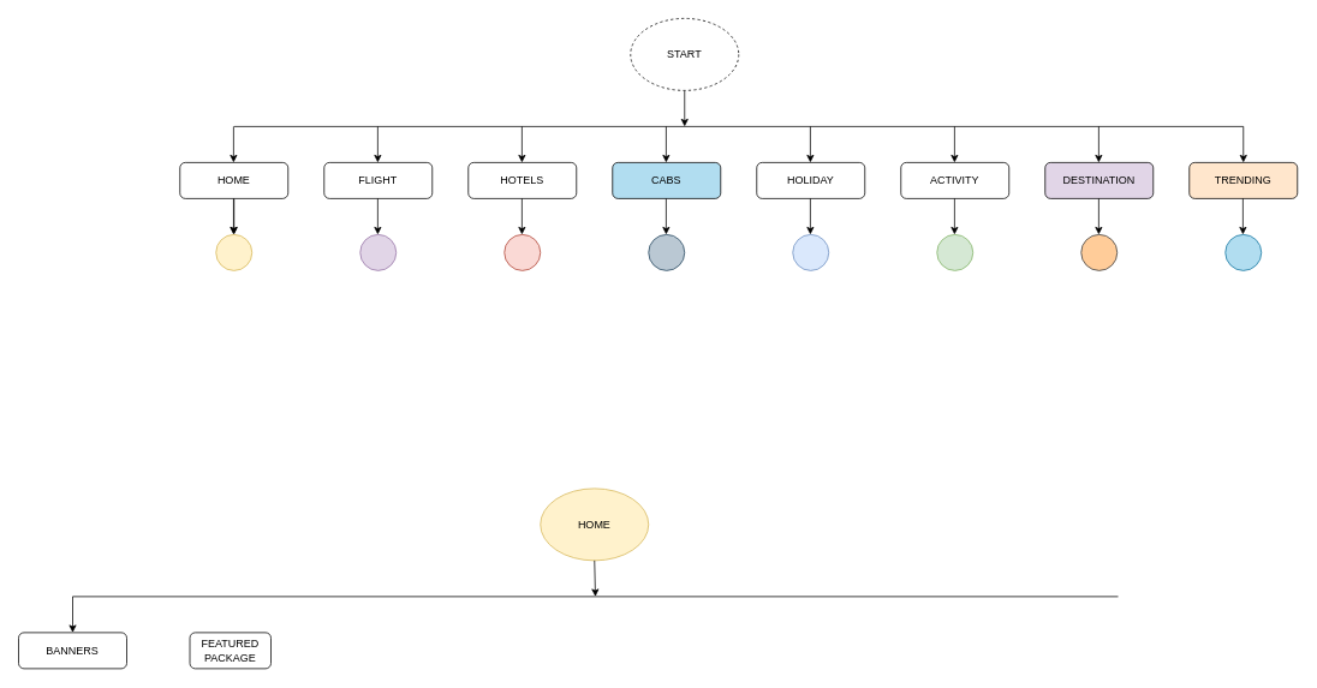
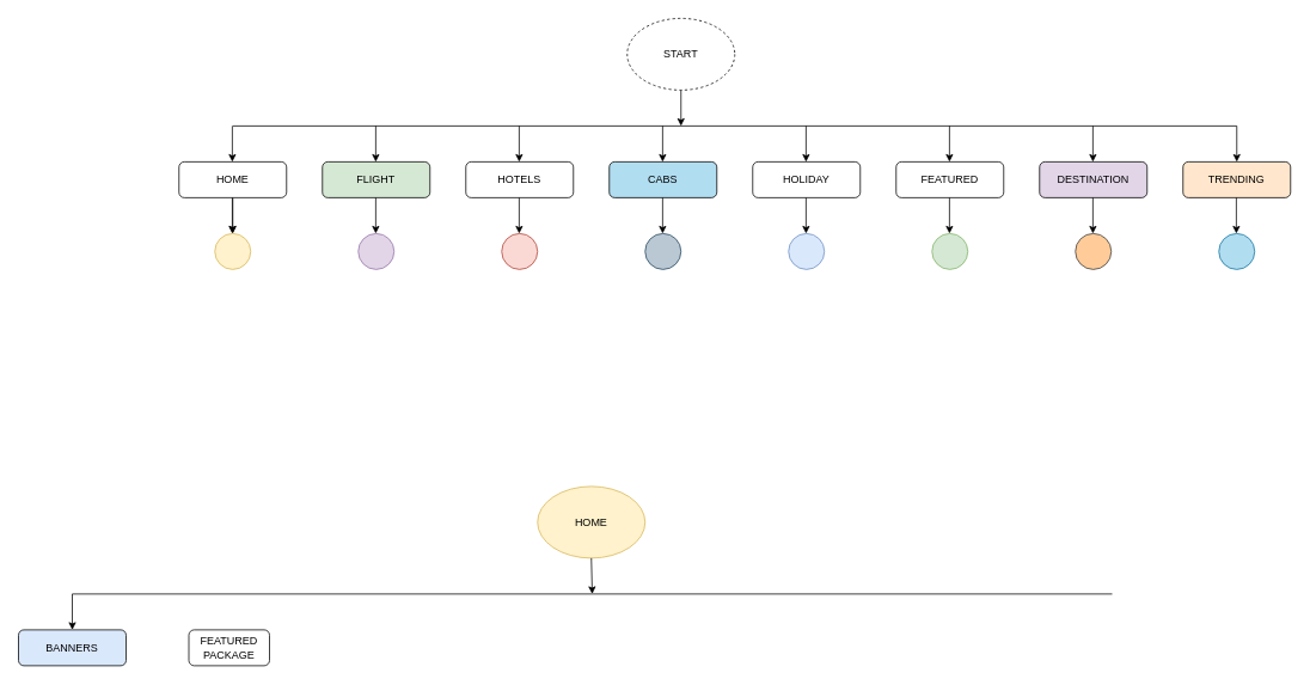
- <mxCell id="11" value="FLIGHT" style="rounded=1;whiteSpace=wrap;html=1;" vertex="1" parent="1"><mxGeometry x="359" y="180" width="120" height="40" as="geometry" /></mxCell>
+ <mxCell id="11" value="FLIGHT" style="rounded=1;whiteSpace=wrap;html=1;fillColor=#d5e8d4;" vertex="1" parent="1"><mxGeometry x="359" y="180" width="120" height="40" as="geometry" /></mxCell>
- <mxCell id="9" value="ACTIVITY" style="rounded=1;whiteSpace=wrap;html=1;" vertex="1" parent="1"><mxGeometry x="999" y="180" width="120" height="40" as="geometry" /></mxCell>
+ <mxCell id="9" value="FEATURED" style="rounded=1;whiteSpace=wrap;html=1;" vertex="1" parent="1"><mxGeometry x="999" y="180" width="120" height="40" as="geometry" /></mxCell>
- <mxCell id="42" value="BANNERS" style="rounded=1;whiteSpace=wrap;html=1;" vertex="1" parent="1"><mxGeometry x="20" y="702" width="120" height="40" as="geometry" /></mxCell>
+ <mxCell id="42" value="BANNERS" style="rounded=1;whiteSpace=wrap;html=1;fillColor=#dae8fc;" vertex="1" parent="1"><mxGeometry x="20" y="702" width="120" height="40" as="geometry" /></mxCell>
